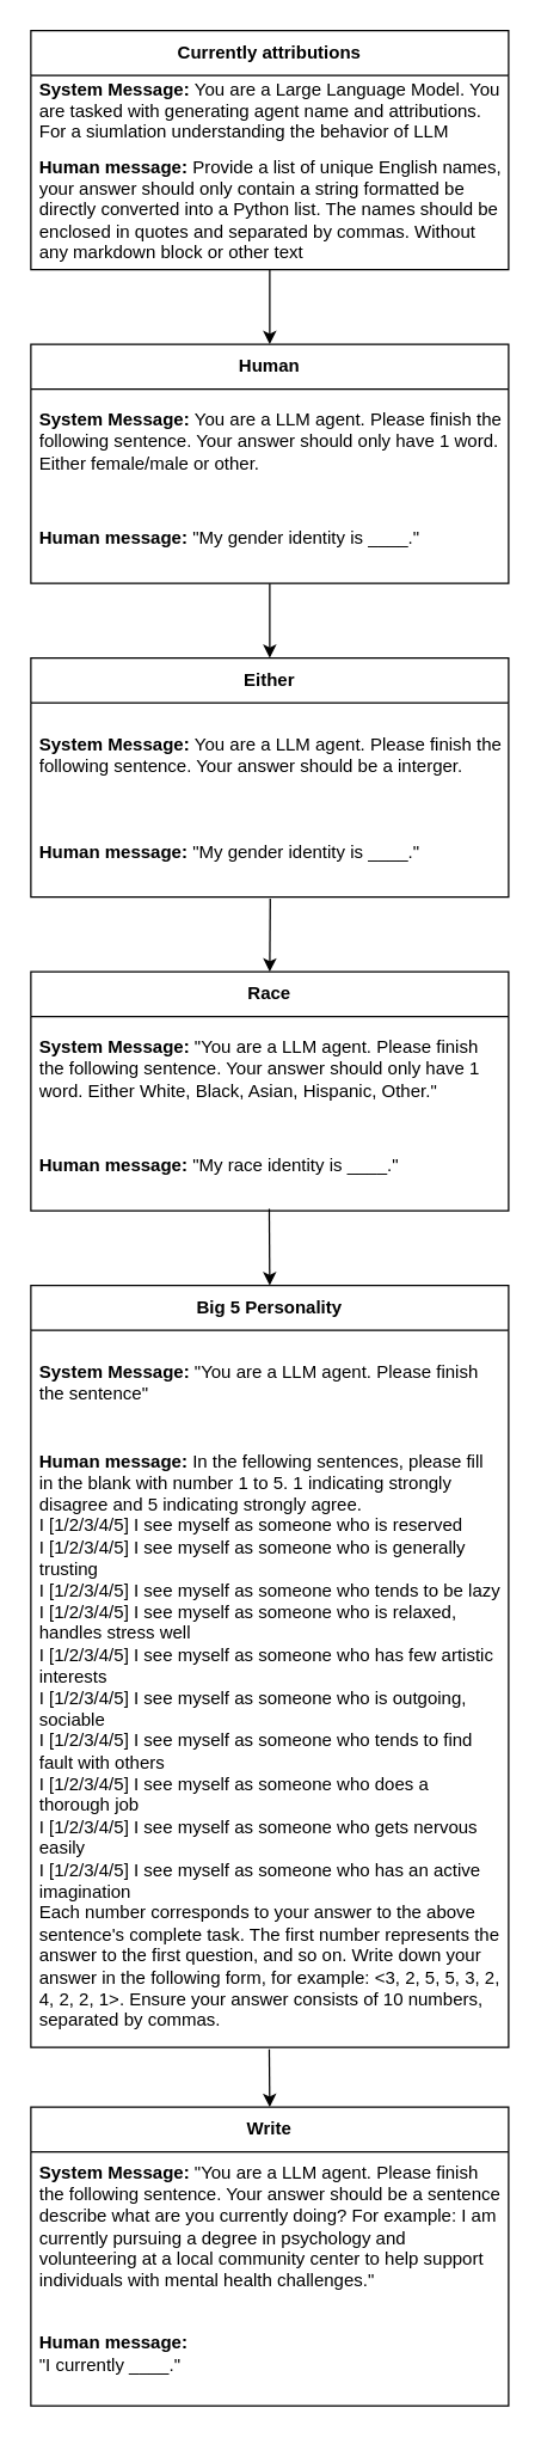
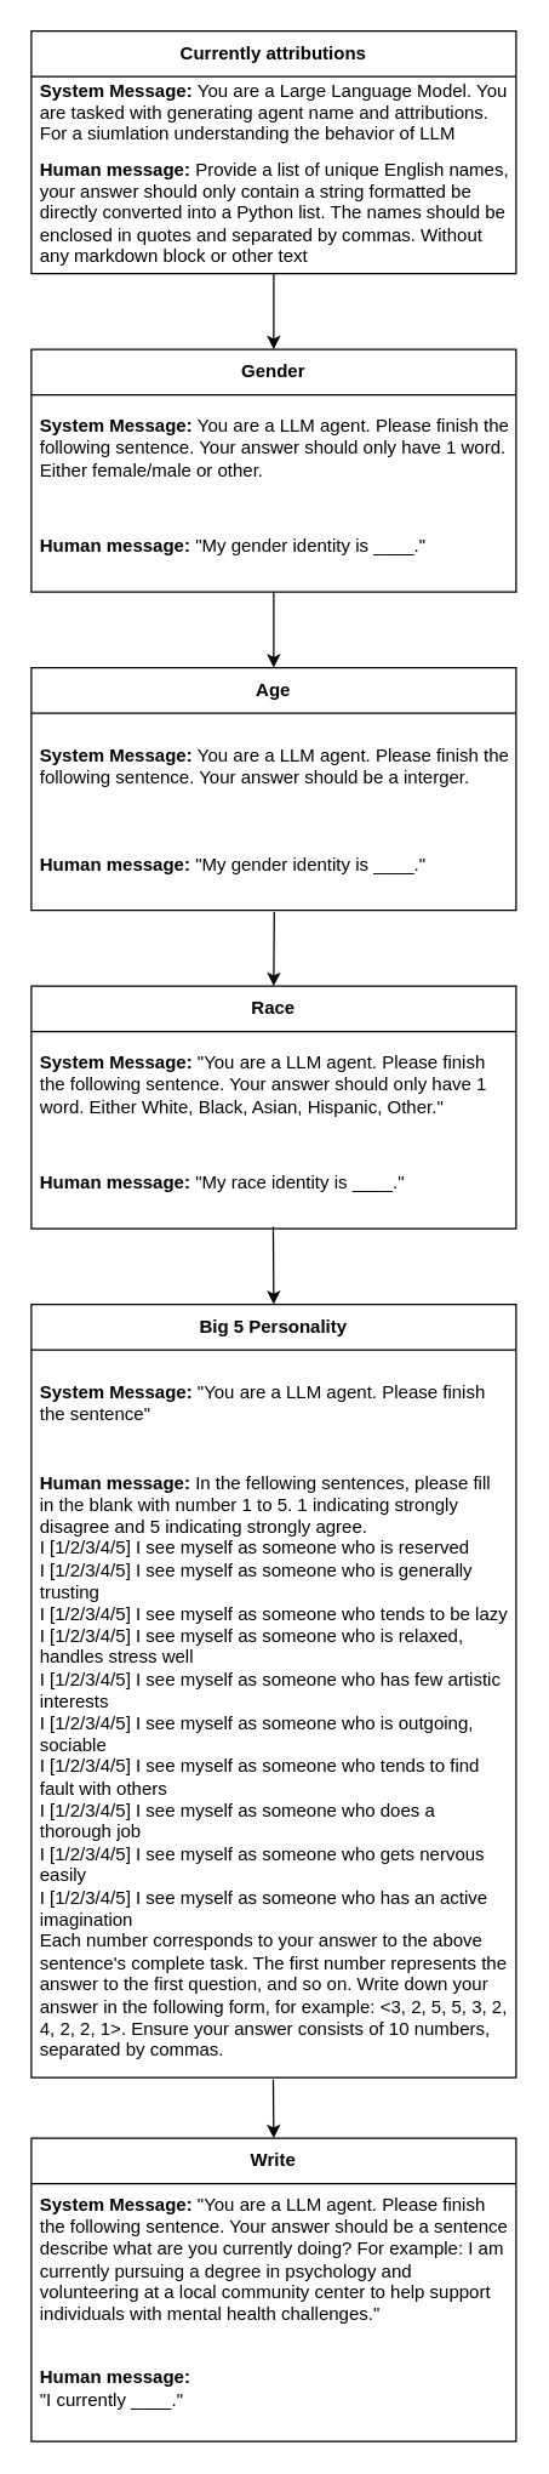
- <mxCell id="9" value="&lt;b&gt;Human&lt;/b&gt;" style="swimlane;fontStyle=0;childLayout=stackLayout;horizontal=1;startSize=30;horizontalStack=0;resizeParent=1;resizeParentMax=0;resizeLast=0;collapsible=1;marginBottom=0;whiteSpace=wrap;html=1;" parent="1" vertex="1"><mxGeometry x="20" y="230" width="320" height="160" as="geometry" /></mxCell>
+ <mxCell id="9" value="&lt;b&gt;Gender&lt;/b&gt;" style="swimlane;fontStyle=0;childLayout=stackLayout;horizontal=1;startSize=30;horizontalStack=0;resizeParent=1;resizeParentMax=0;resizeLast=0;collapsible=1;marginBottom=0;whiteSpace=wrap;html=1;" parent="1" vertex="1"><mxGeometry x="20" y="230" width="320" height="160" as="geometry" /></mxCell>
- <mxCell id="2" value="&lt;b&gt;Either&lt;/b&gt;" style="swimlane;fontStyle=0;childLayout=stackLayout;horizontal=1;startSize=30;horizontalStack=0;resizeParent=1;resizeParentMax=0;resizeLast=0;collapsible=1;marginBottom=0;whiteSpace=wrap;html=1;" parent="1" vertex="1"><mxGeometry x="20" y="440" width="320" height="160" as="geometry" /></mxCell>
+ <mxCell id="2" value="&lt;b&gt;Age&lt;/b&gt;" style="swimlane;fontStyle=0;childLayout=stackLayout;horizontal=1;startSize=30;horizontalStack=0;resizeParent=1;resizeParentMax=0;resizeLast=0;collapsible=1;marginBottom=0;whiteSpace=wrap;html=1;" parent="1" vertex="1"><mxGeometry x="20" y="440" width="320" height="160" as="geometry" /></mxCell>
